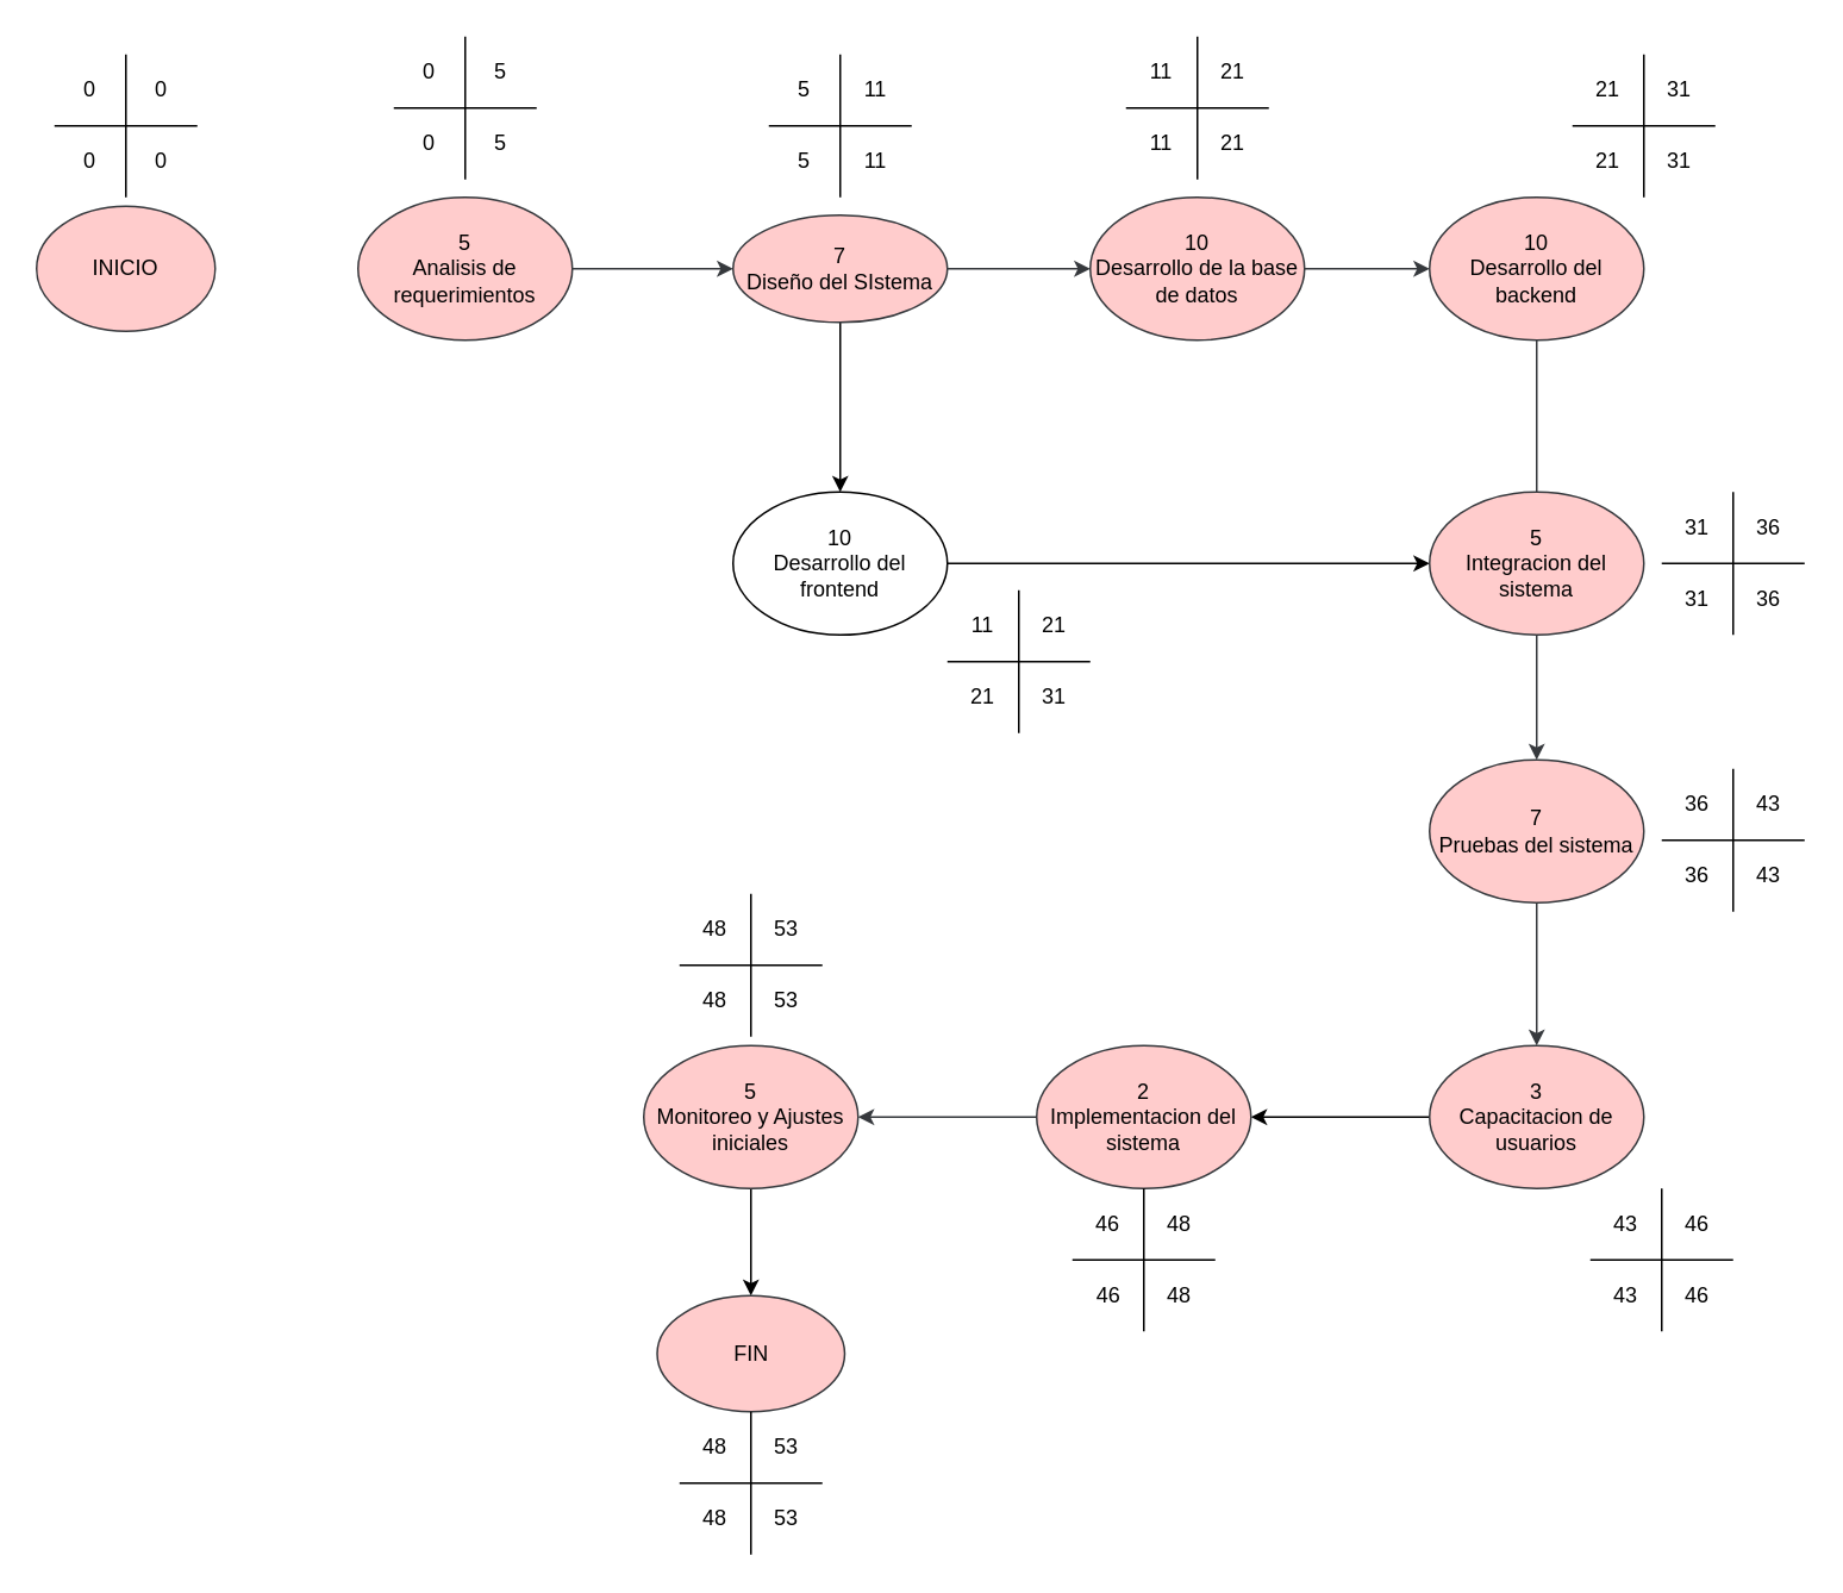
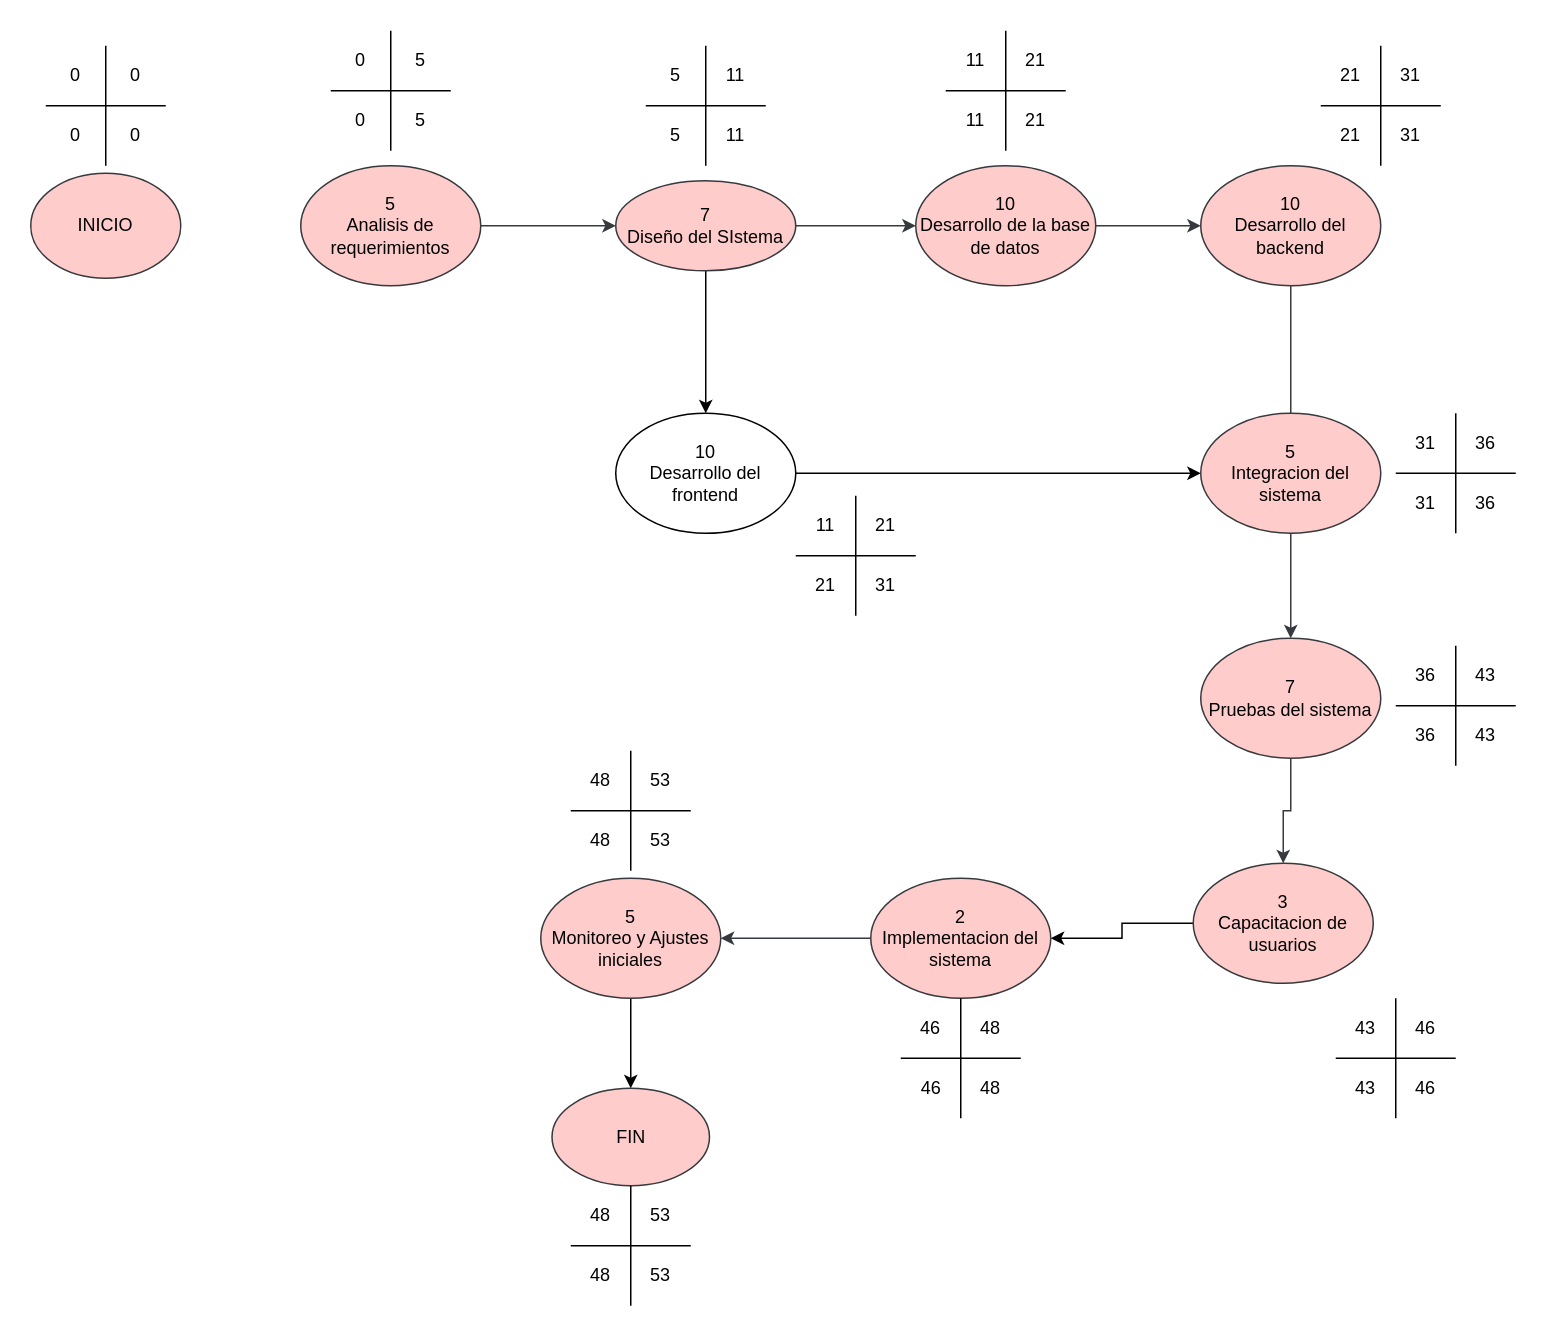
- <mxCell id="19" value="3&lt;div&gt;Capacitacion de usuarios&lt;/div&gt;" style="ellipse;whiteSpace=wrap;html=1;fillColor=#ffcccc;strokeColor=#36393d;" vertex="1" parent="1"><mxGeometry x="800" y="585" width="120" height="80" as="geometry" /></mxCell>
+ <mxCell id="19" value="3&lt;div&gt;Capacitacion de usuarios&lt;/div&gt;" style="ellipse;whiteSpace=wrap;html=1;fillColor=#ffcccc;strokeColor=#36393d;" vertex="1" parent="1"><mxGeometry x="795" y="575" width="120" height="80" as="geometry" /></mxCell>
